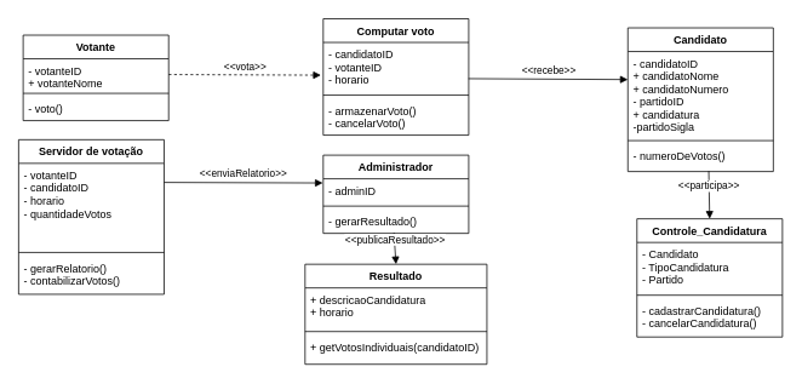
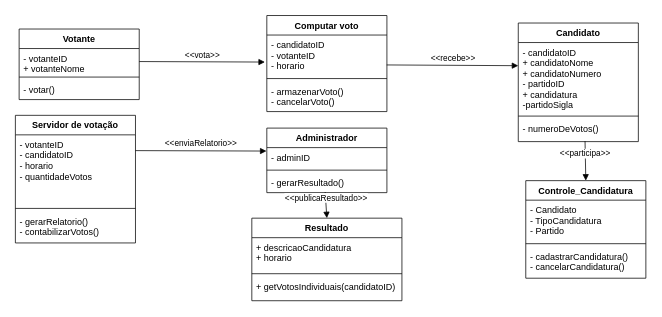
- <mxCell id="28" value="&amp;lt;&amp;lt;vota&amp;gt;&amp;gt;" style="html=1;verticalAlign=bottom;endArrow=block;rounded=0;comic=0;entryX=-0.016;entryY=0.667;entryDx=0;entryDy=0;entryPerimeter=0;dashed=1;" parent="1" source="3" target="7" edge="1"><mxGeometry width="80" relative="1" as="geometry"><mxPoint x="185" y="88" as="sourcePoint" /><mxPoint x="355" y="88" as="targetPoint" /></mxGeometry></mxCell>
+ <mxCell id="28" value="&amp;lt;&amp;lt;vota&amp;gt;&amp;gt;" style="html=1;verticalAlign=bottom;endArrow=block;rounded=0;comic=0;entryX=-0.016;entryY=0.667;entryDx=0;entryDy=0;entryPerimeter=0;" parent="1" source="3" target="7" edge="1"><mxGeometry width="80" relative="1" as="geometry"><mxPoint x="185" y="88" as="sourcePoint" /><mxPoint x="355" y="88" as="targetPoint" /></mxGeometry></mxCell>
- <mxCell id="5" value="- voto()" style="text;strokeColor=none;fillColor=none;align=left;verticalAlign=top;spacingLeft=4;spacingRight=4;overflow=hidden;rotatable=0;points=[[0,0.5],[1,0.5]];portConstraint=eastwest;" parent="2" vertex="1"><mxGeometry y="68" width="160" height="26" as="geometry" /></mxCell>
+ <mxCell id="5" value="- votar()" style="text;strokeColor=none;fillColor=none;align=left;verticalAlign=top;spacingLeft=4;spacingRight=4;overflow=hidden;rotatable=0;points=[[0,0.5],[1,0.5]];portConstraint=eastwest;" parent="2" vertex="1"><mxGeometry y="68" width="160" height="26" as="geometry" /></mxCell>
